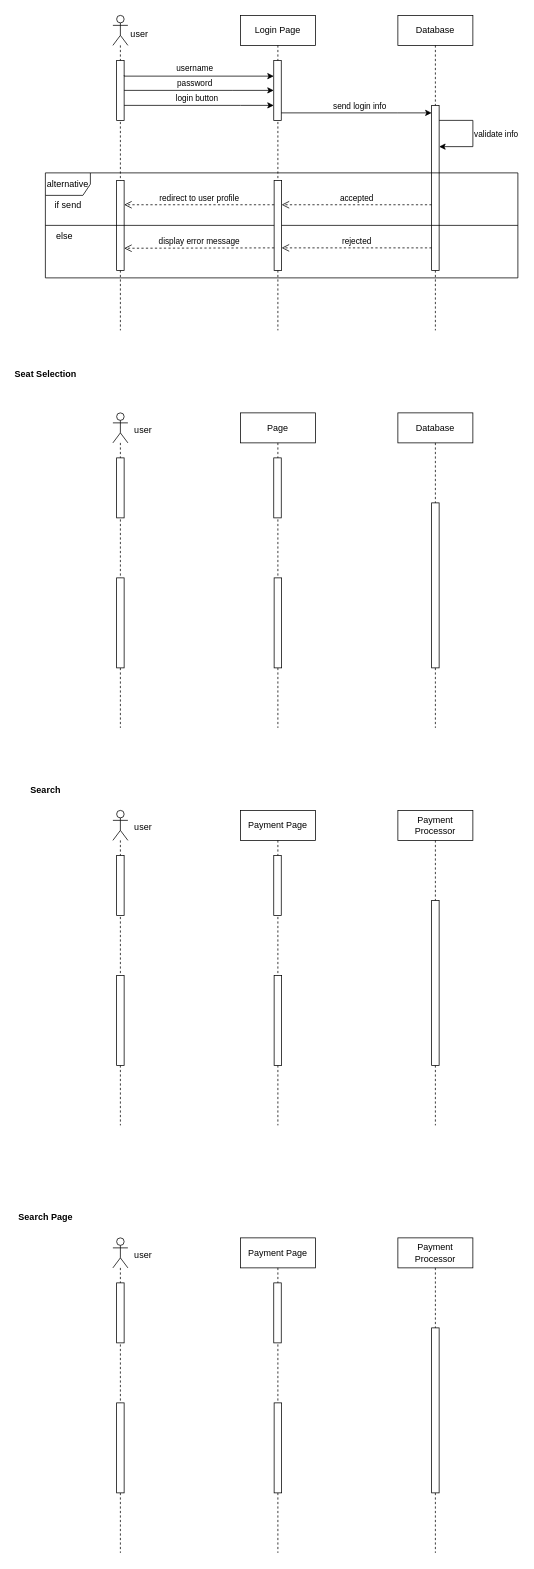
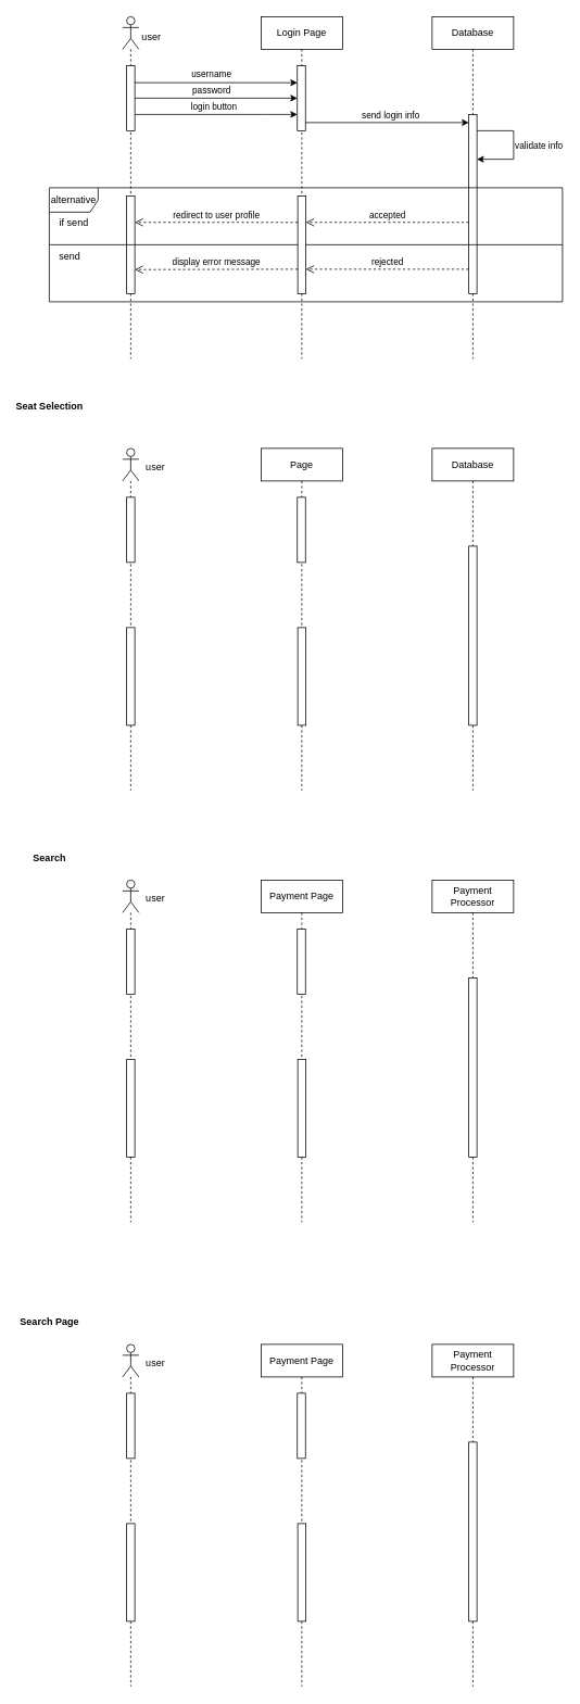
- <mxCell id="22" value="else" style="text;html=1;align=center;verticalAlign=middle;resizable=0;points=[];autosize=1;strokeColor=none;fillColor=none;" vertex="1" parent="1"><mxGeometry x="60" y="300" width="50" height="30" as="geometry" /></mxCell>
+ <mxCell id="22" value="send" style="text;html=1;align=center;verticalAlign=middle;resizable=0;points=[];autosize=1;strokeColor=none;fillColor=none;" vertex="1" parent="1"><mxGeometry x="60" y="300" width="50" height="30" as="geometry" /></mxCell>
